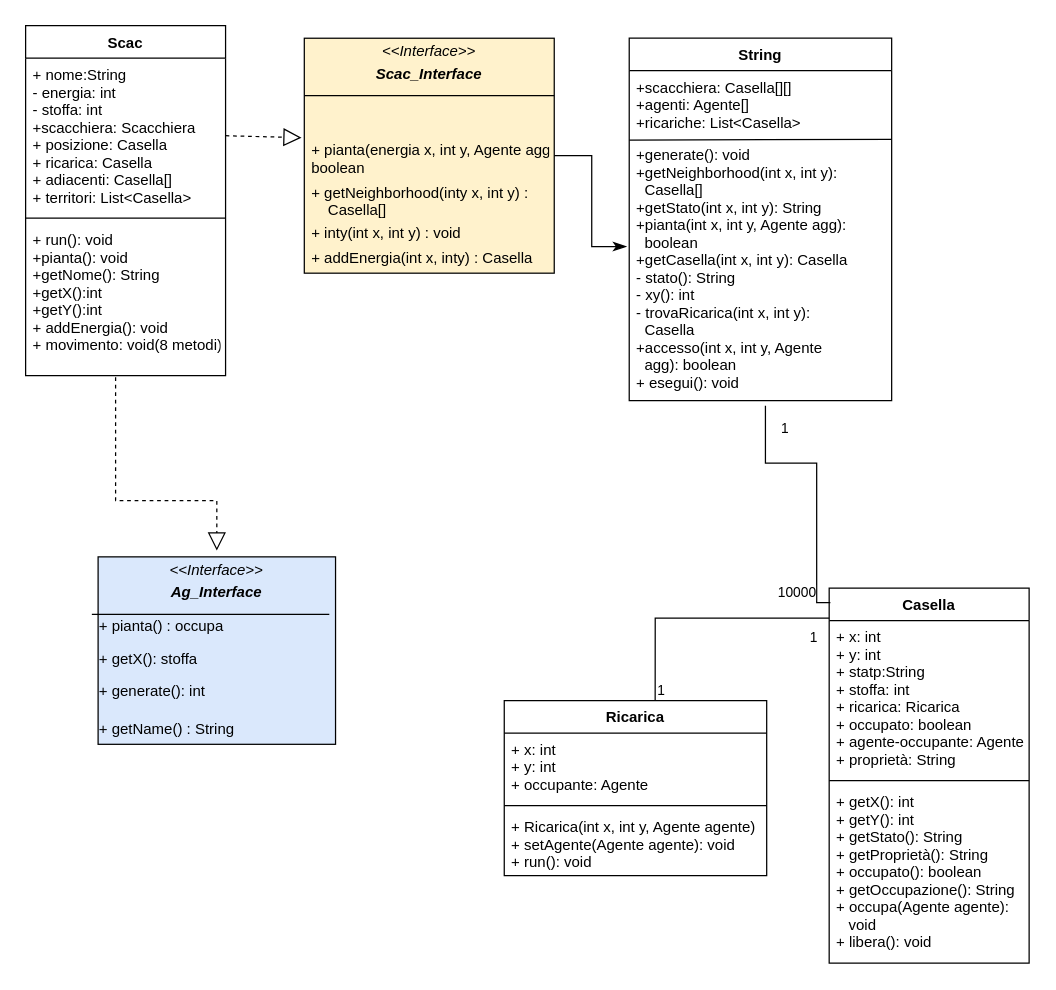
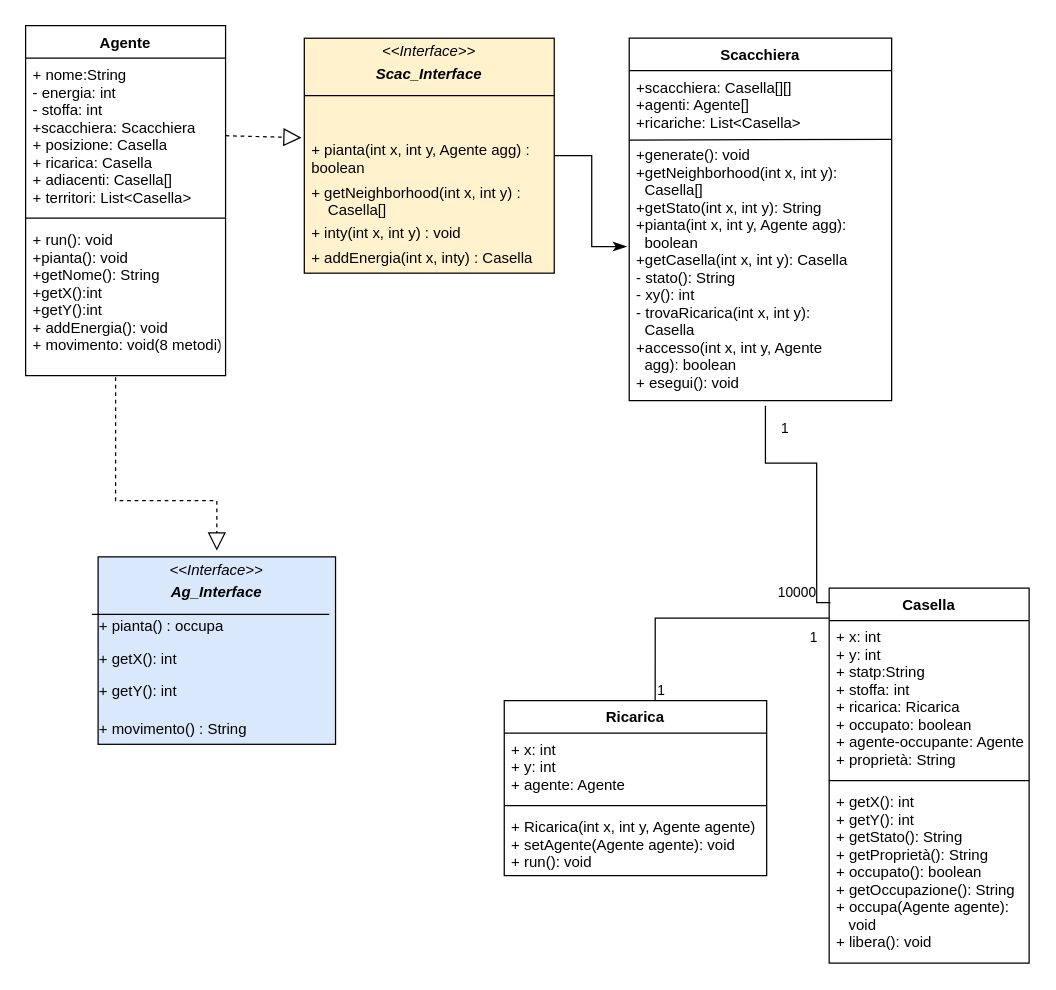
- <mxCell id="10" value="Scac" style="swimlane;fontStyle=1;align=center;verticalAlign=top;childLayout=stackLayout;horizontal=1;startSize=26;horizontalStack=0;resizeParent=1;resizeParentMax=0;resizeLast=0;collapsible=1;marginBottom=0;" parent="1" vertex="1"><mxGeometry x="20" y="20" width="160" height="280" as="geometry" /></mxCell>
+ <mxCell id="10" value="Agente" style="swimlane;fontStyle=1;align=center;verticalAlign=top;childLayout=stackLayout;horizontal=1;startSize=26;horizontalStack=0;resizeParent=1;resizeParentMax=0;resizeLast=0;collapsible=1;marginBottom=0;" parent="1" vertex="1"><mxGeometry x="20" y="20" width="160" height="280" as="geometry" /></mxCell>
- <mxCell id="2" value="String" style="swimlane;fontStyle=1;align=center;verticalAlign=top;childLayout=stackLayout;horizontal=1;startSize=26;horizontalStack=0;resizeParent=1;resizeParentMax=0;resizeLast=0;collapsible=1;marginBottom=0;" parent="1" vertex="1"><mxGeometry x="503" y="30" width="210" height="290" as="geometry" /></mxCell>
+ <mxCell id="2" value="Scacchiera" style="swimlane;fontStyle=1;align=center;verticalAlign=top;childLayout=stackLayout;horizontal=1;startSize=26;horizontalStack=0;resizeParent=1;resizeParentMax=0;resizeLast=0;collapsible=1;marginBottom=0;" parent="1" vertex="1"><mxGeometry x="503" y="30" width="210" height="290" as="geometry" /></mxCell>
- <mxCell id="32" value="+ pianta(energia x, int y, Agente agg) : &#10;boolean" style="text;align=left;verticalAlign=top;spacingLeft=4;spacingRight=4;overflow=hidden;rotatable=0;points=[[0,0.5],[1,0.5]];portConstraint=eastwest;fontStyle=0" vertex="1" parent="1"><mxGeometry x="243" y="106" width="200" height="36" as="geometry" /></mxCell>
+ <mxCell id="32" value="+ pianta(int x, int y, Agente agg) : &#10;boolean" style="text;align=left;verticalAlign=top;spacingLeft=4;spacingRight=4;overflow=hidden;rotatable=0;points=[[0,0.5],[1,0.5]];portConstraint=eastwest;fontStyle=0" vertex="1" parent="1"><mxGeometry x="243" y="106" width="200" height="36" as="geometry" /></mxCell>
- <mxCell id="33" value="+ getNeighborhood(inty x, int y) : &#10;    Casella[]" style="text;align=left;verticalAlign=top;spacingLeft=4;spacingRight=4;overflow=hidden;rotatable=0;points=[[0,0.5],[1,0.5]];portConstraint=eastwest;fontStyle=0" vertex="1" parent="1"><mxGeometry x="243" y="140" width="200" height="38" as="geometry" /></mxCell>
+ <mxCell id="33" value="+ getNeighborhood(int x, int y) : &#10;    Casella[]" style="text;align=left;verticalAlign=top;spacingLeft=4;spacingRight=4;overflow=hidden;rotatable=0;points=[[0,0.5],[1,0.5]];portConstraint=eastwest;fontStyle=0" vertex="1" parent="1"><mxGeometry x="243" y="140" width="200" height="38" as="geometry" /></mxCell>
- <mxCell id="27" value="+ getX(): stoffa" style="text;align=left;verticalAlign=top;spacingLeft=4;spacingRight=4;overflow=hidden;rotatable=0;points=[[0,0.5],[1,0.5]];portConstraint=eastwest;fontStyle=0" vertex="1" parent="1"><mxGeometry x="73" y="513" width="200" height="36" as="geometry" /></mxCell>
+ <mxCell id="27" value="+ getX(): int" style="text;align=left;verticalAlign=top;spacingLeft=4;spacingRight=4;overflow=hidden;rotatable=0;points=[[0,0.5],[1,0.5]];portConstraint=eastwest;fontStyle=0" vertex="1" parent="1"><mxGeometry x="73" y="513" width="200" height="36" as="geometry" /></mxCell>
- <mxCell id="29" value="+ generate(): int" style="text;align=left;verticalAlign=top;spacingLeft=4;spacingRight=4;overflow=hidden;rotatable=0;points=[[0,0.5],[1,0.5]];portConstraint=eastwest;fontStyle=0" vertex="1" parent="1"><mxGeometry x="73" y="539" width="200" height="36" as="geometry" /></mxCell>
+ <mxCell id="29" value="+ getY(): int" style="text;align=left;verticalAlign=top;spacingLeft=4;spacingRight=4;overflow=hidden;rotatable=0;points=[[0,0.5],[1,0.5]];portConstraint=eastwest;fontStyle=0" vertex="1" parent="1"><mxGeometry x="73" y="539" width="200" height="36" as="geometry" /></mxCell>
- <mxCell id="28" value="+ getName() : String" style="text;align=left;verticalAlign=top;spacingLeft=4;spacingRight=4;overflow=hidden;rotatable=0;points=[[0,0.5],[1,0.5]];portConstraint=eastwest;fontStyle=0" vertex="1" parent="1"><mxGeometry x="73" y="569" width="200" height="26" as="geometry" /></mxCell>
+ <mxCell id="28" value="+ movimento() : String" style="text;align=left;verticalAlign=top;spacingLeft=4;spacingRight=4;overflow=hidden;rotatable=0;points=[[0,0.5],[1,0.5]];portConstraint=eastwest;fontStyle=0" vertex="1" parent="1"><mxGeometry x="73" y="569" width="200" height="26" as="geometry" /></mxCell>
- <mxCell id="15" value="+ x: int&#10;+ y: int&#10;+ occupante: Agente" style="text;strokeColor=none;fillColor=none;align=left;verticalAlign=top;spacingLeft=4;spacingRight=4;overflow=hidden;rotatable=0;points=[[0,0.5],[1,0.5]];portConstraint=eastwest;" parent="14" vertex="1"><mxGeometry y="26" width="210" height="54" as="geometry" /></mxCell>
+ <mxCell id="15" value="+ x: int&#10;+ y: int&#10;+ agente: Agente" style="text;strokeColor=none;fillColor=none;align=left;verticalAlign=top;spacingLeft=4;spacingRight=4;overflow=hidden;rotatable=0;points=[[0,0.5],[1,0.5]];portConstraint=eastwest;" parent="14" vertex="1"><mxGeometry y="26" width="210" height="54" as="geometry" /></mxCell>
